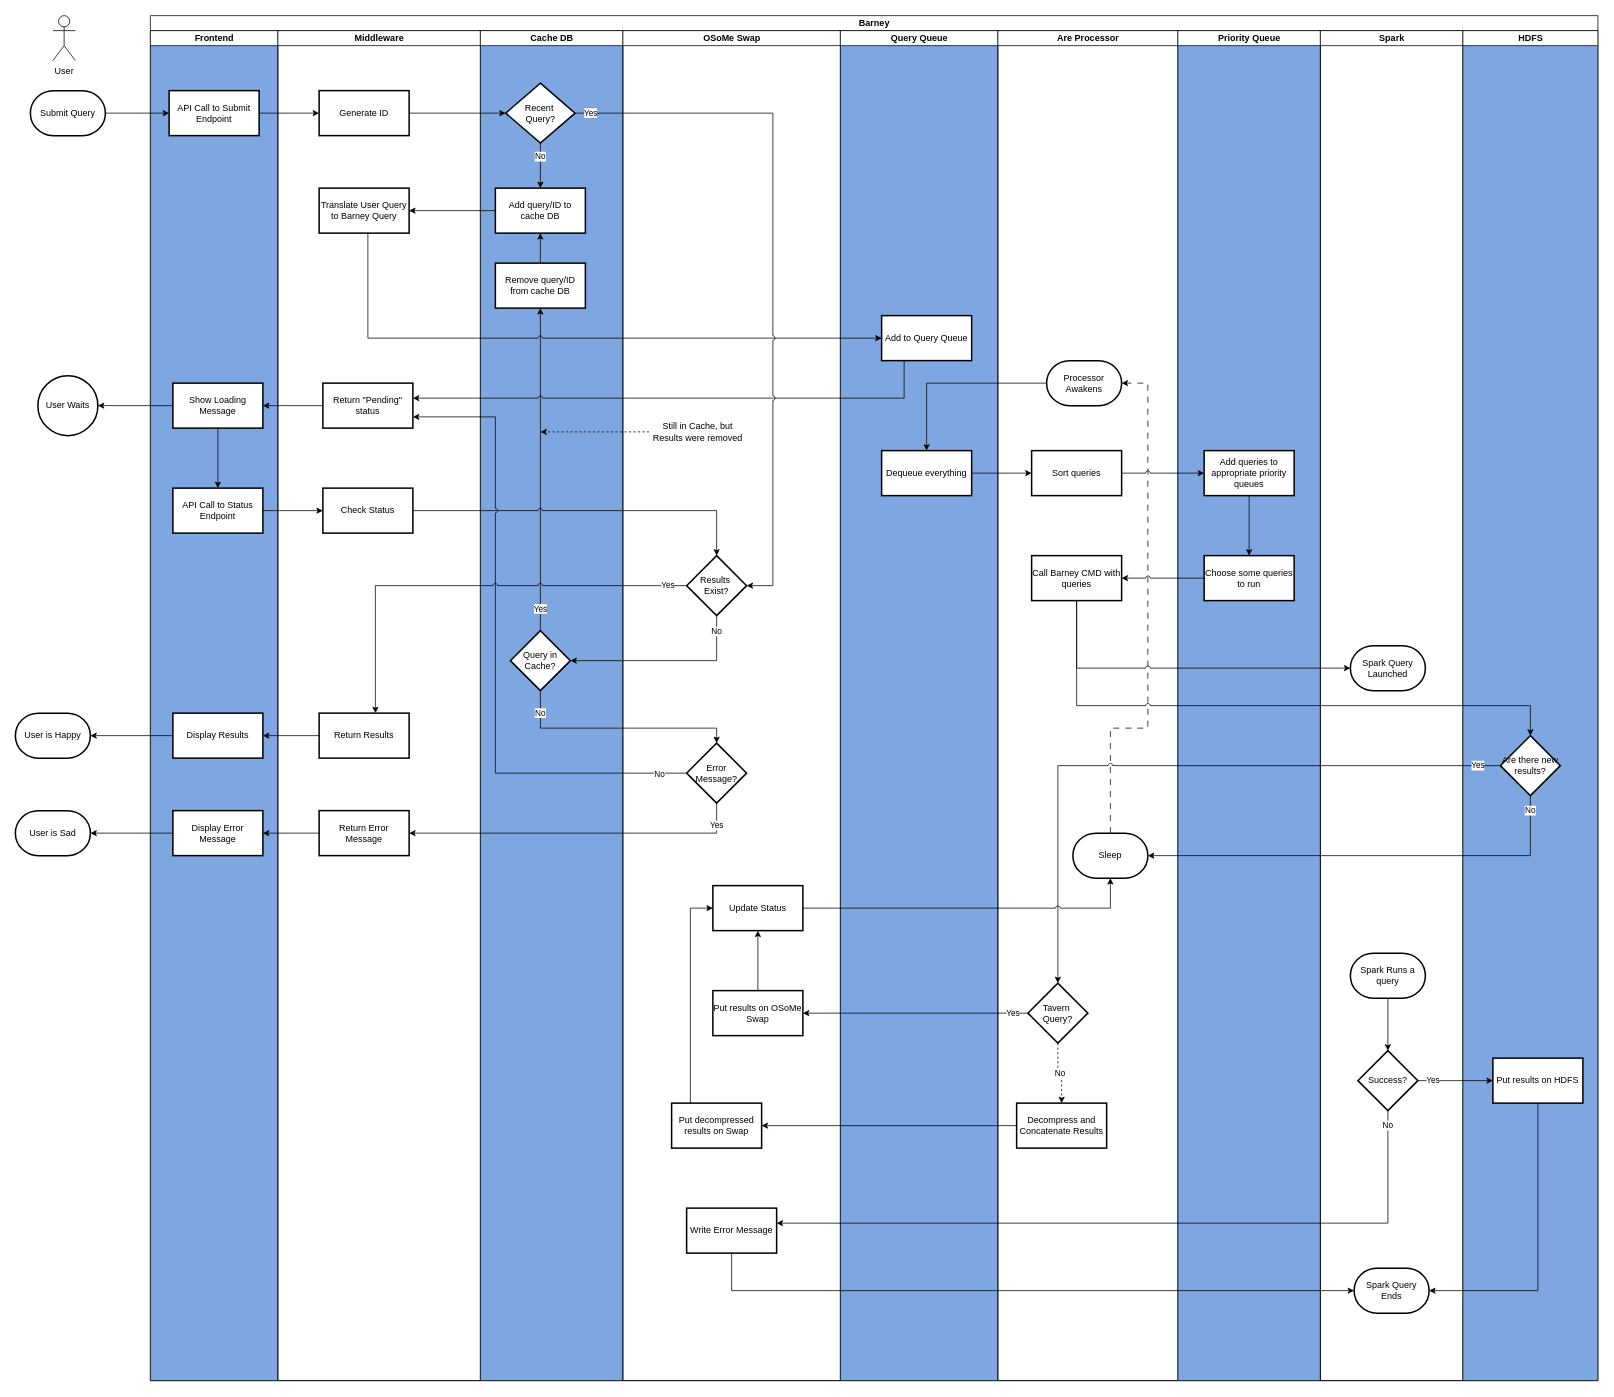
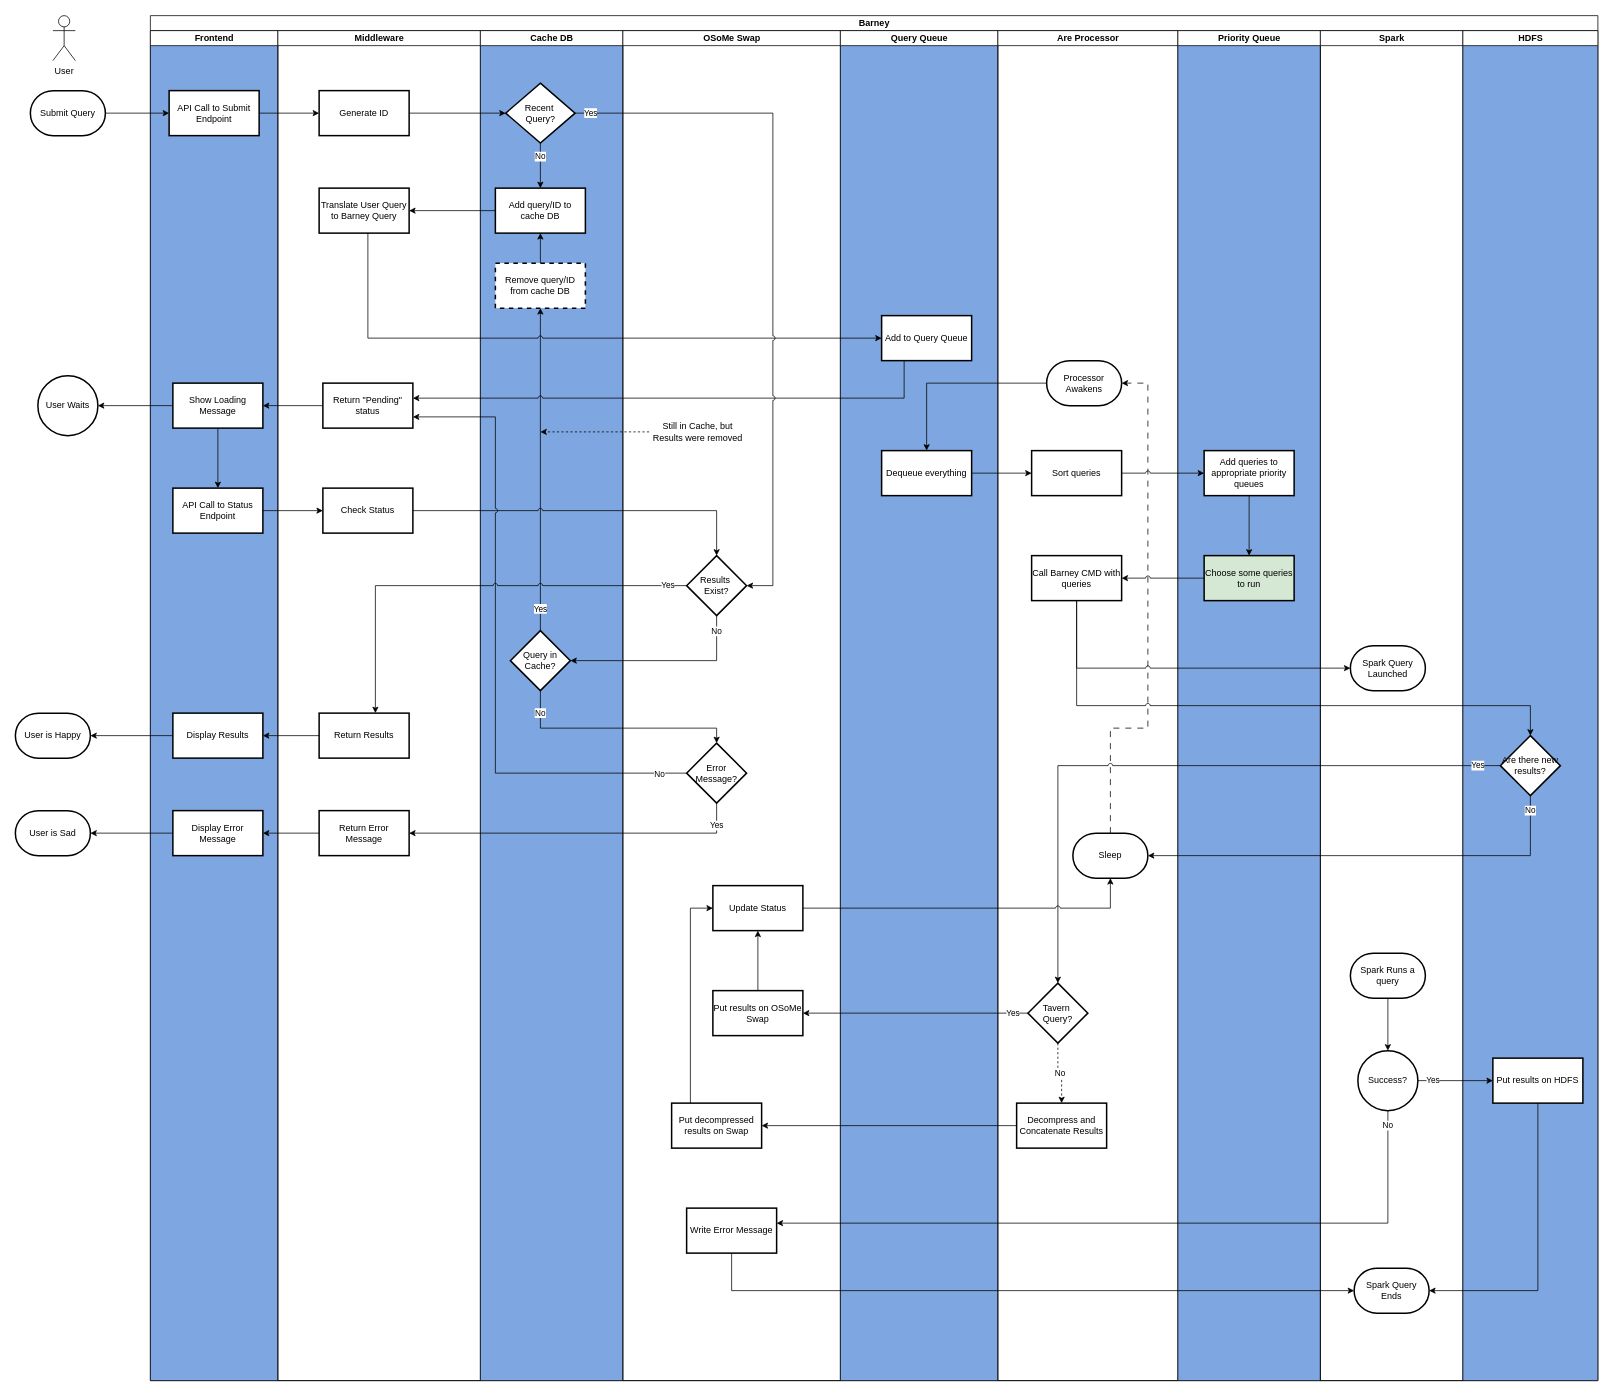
- <mxCell id="25" value="Remove query/ID from cache DB" style="whiteSpace=wrap;html=1;strokeWidth=2;" vertex="1" parent="17"><mxGeometry x="20" y="310" width="120" height="60" as="geometry" /></mxCell>
+ <mxCell id="25" value="Remove query/ID from cache DB" style="whiteSpace=wrap;html=1;strokeWidth=2;dashed=1;" vertex="1" parent="17"><mxGeometry x="20" y="310" width="120" height="60" as="geometry" /></mxCell>
- <mxCell id="52" value="Choose some queries to run" style="whiteSpace=wrap;html=1;strokeWidth=2;" vertex="1" parent="49"><mxGeometry x="35" y="700" width="120" height="60" as="geometry" /></mxCell>
+ <mxCell id="52" value="Choose some queries to run" style="whiteSpace=wrap;html=1;strokeWidth=2;fillColor=#d5e8d4;" vertex="1" parent="49"><mxGeometry x="35" y="700" width="120" height="60" as="geometry" /></mxCell>
- <mxCell id="57" value="Success?" style="rhombus;whiteSpace=wrap;html=1;strokeWidth=2;" vertex="1" parent="53"><mxGeometry x="50" y="1360" width="80" height="80" as="geometry" /></mxCell>
+ <mxCell id="57" value="Success?" style="ellipse;whiteSpace=wrap;html=1;strokeWidth=2;" vertex="1" parent="53"><mxGeometry x="50" y="1360" width="80" height="80" as="geometry" /></mxCell>
